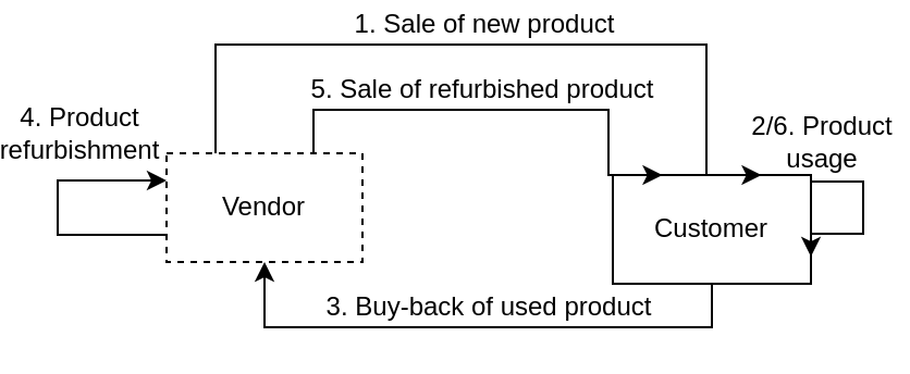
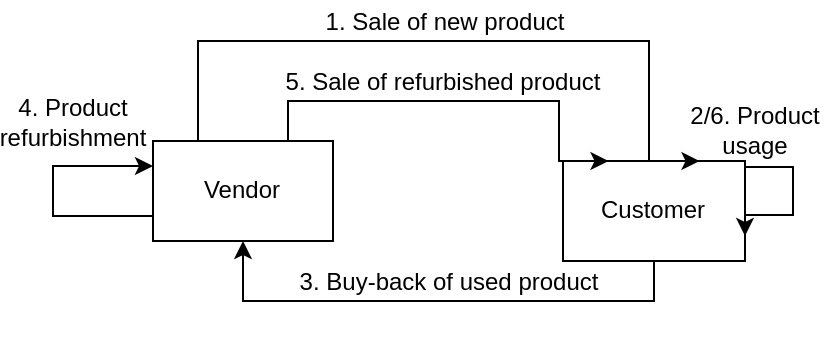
- <mxCell id="11" value="Vendor" style="rounded=0;whiteSpace=wrap;html=1;dashed=1;" vertex="1" parent="1"><mxGeometry x="70" y="70" width="90" height="50" as="geometry" /></mxCell>
+ <mxCell id="11" value="Vendor" style="rounded=0;whiteSpace=wrap;html=1;" vertex="1" parent="1"><mxGeometry x="70" y="70" width="90" height="50" as="geometry" /></mxCell>
